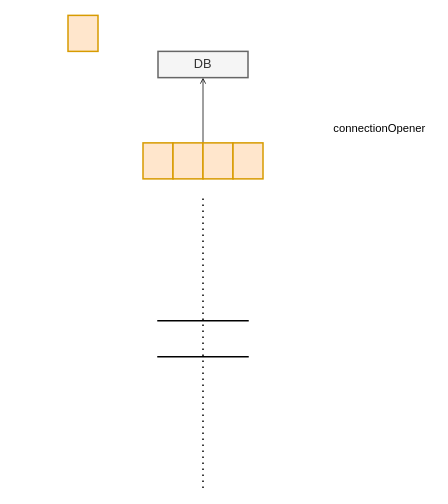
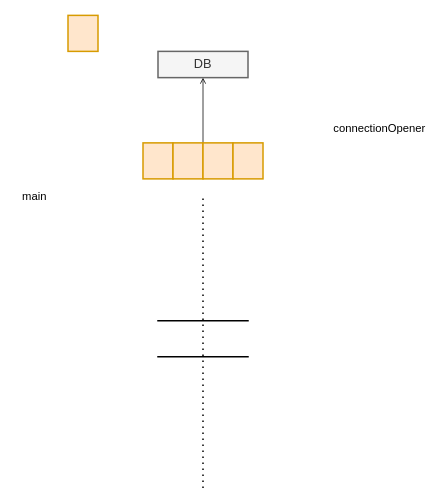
+ <mxCell id="11" value="main" style="text;html=1;align=center;verticalAlign=middle;resizable=0;points=[];autosize=1;strokeColor=none;fontSize=15;" parent="1" vertex="1"><mxGeometry x="20" y="250" width="50" height="20" as="geometry" /></mxCell>
